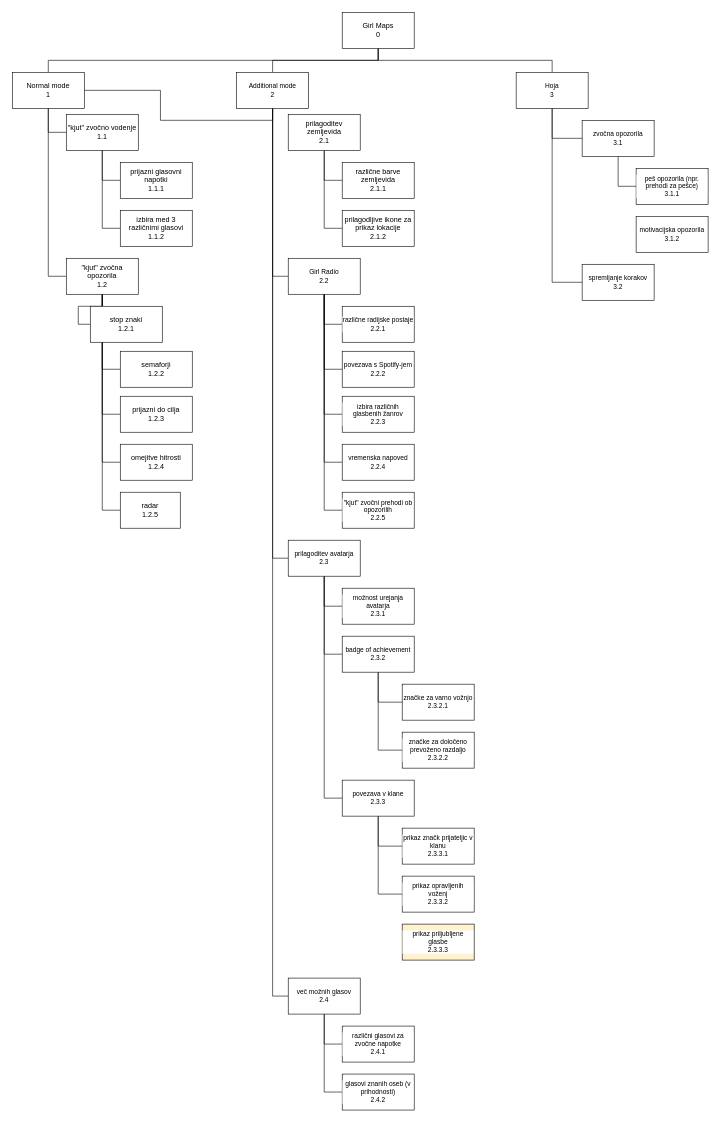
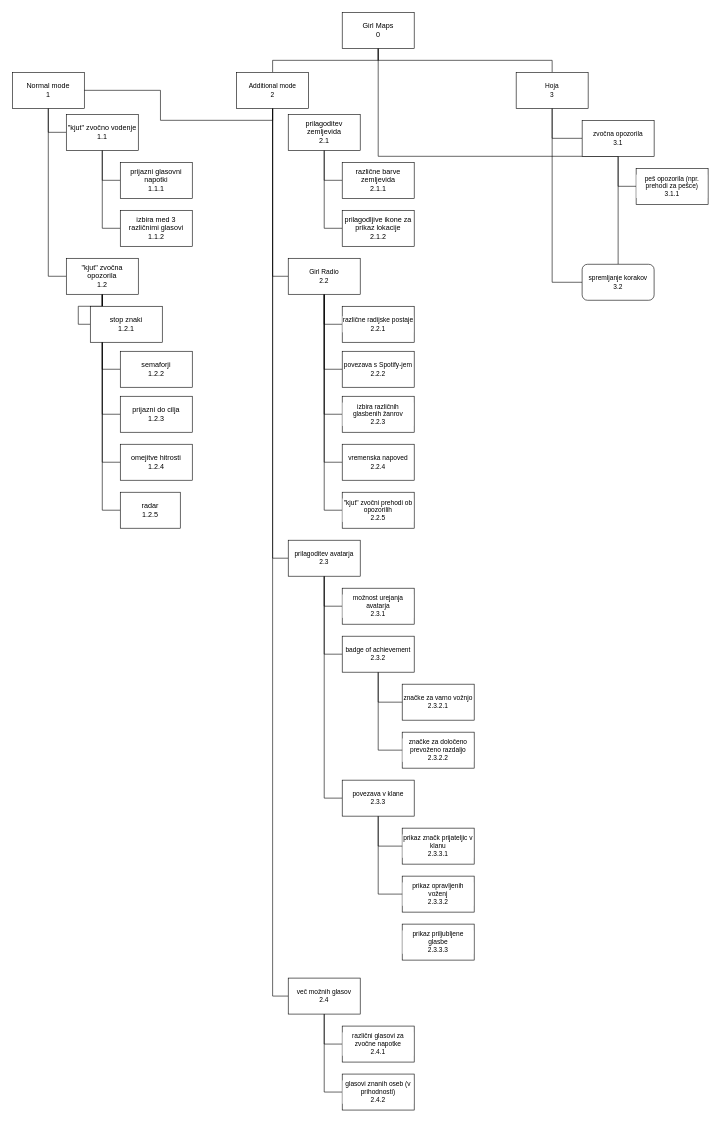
- <mxCell id="2" style="rounded=0;orthogonalLoop=1;jettySize=auto;html=1;exitX=0.5;exitY=1;exitDx=0;exitDy=0;entryX=0.5;entryY=0;entryDx=0;entryDy=0;edgeStyle=orthogonalEdgeStyle;startArrow=none;startFill=0;endArrow=none;endFill=0;" parent="1" source="5" target="8" edge="1"><mxGeometry relative="1" as="geometry" /></mxCell>
+ <mxCell id="2" style="rounded=0;orthogonalLoop=1;jettySize=auto;html=1;exitX=0.5;exitY=1;exitDx=0;exitDy=0;edgeStyle=orthogonalEdgeStyle;startArrow=none;startFill=0;endArrow=none;endFill=0;" parent="1" source="5" target="74" edge="1"><mxGeometry relative="1" as="geometry" /></mxCell>
- <mxCell id="73" value="motivacijska opozorila&lt;div&gt;3.1.2&lt;/div&gt;" style="rounded=0;whiteSpace=wrap;html=1;fontFamily=Helvetica;fontSize=11;fontColor=default;labelBackgroundColor=default;" vertex="1" parent="1"><mxGeometry x="1060" y="360" width="120" height="60" as="geometry" /></mxCell>
- <mxCell id="74" value="spremljanje korakov&lt;div&gt;3.2&lt;/div&gt;" style="rounded=0;whiteSpace=wrap;html=1;fontFamily=Helvetica;fontSize=11;fontColor=default;labelBackgroundColor=default;" vertex="1" parent="1"><mxGeometry x="970" y="440" width="120" height="60" as="geometry" /></mxCell>
+ <mxCell id="74" value="spremljanje korakov&lt;div&gt;3.2&lt;/div&gt;" style="whiteSpace=wrap;html=1;fontFamily=Helvetica;fontSize=11;fontColor=default;labelBackgroundColor=default;rounded=1;" vertex="1" parent="1"><mxGeometry x="970" y="440" width="120" height="60" as="geometry" /></mxCell>
- <mxCell id="61" value="prikaz priljubljene glasbe&lt;div&gt;2.3.3.3&lt;/div&gt;" style="rounded=0;whiteSpace=wrap;html=1;fontFamily=Helvetica;fontSize=11;fontColor=default;labelBackgroundColor=default;fillColor=#fff2cc;" vertex="1" parent="1"><mxGeometry x="670" y="1540" width="120" height="60" as="geometry" /></mxCell>
+ <mxCell id="61" value="prikaz priljubljene glasbe&lt;div&gt;2.3.3.3&lt;/div&gt;" style="rounded=0;whiteSpace=wrap;html=1;fontFamily=Helvetica;fontSize=11;fontColor=default;labelBackgroundColor=default;" vertex="1" parent="1"><mxGeometry x="670" y="1540" width="120" height="60" as="geometry" /></mxCell>
